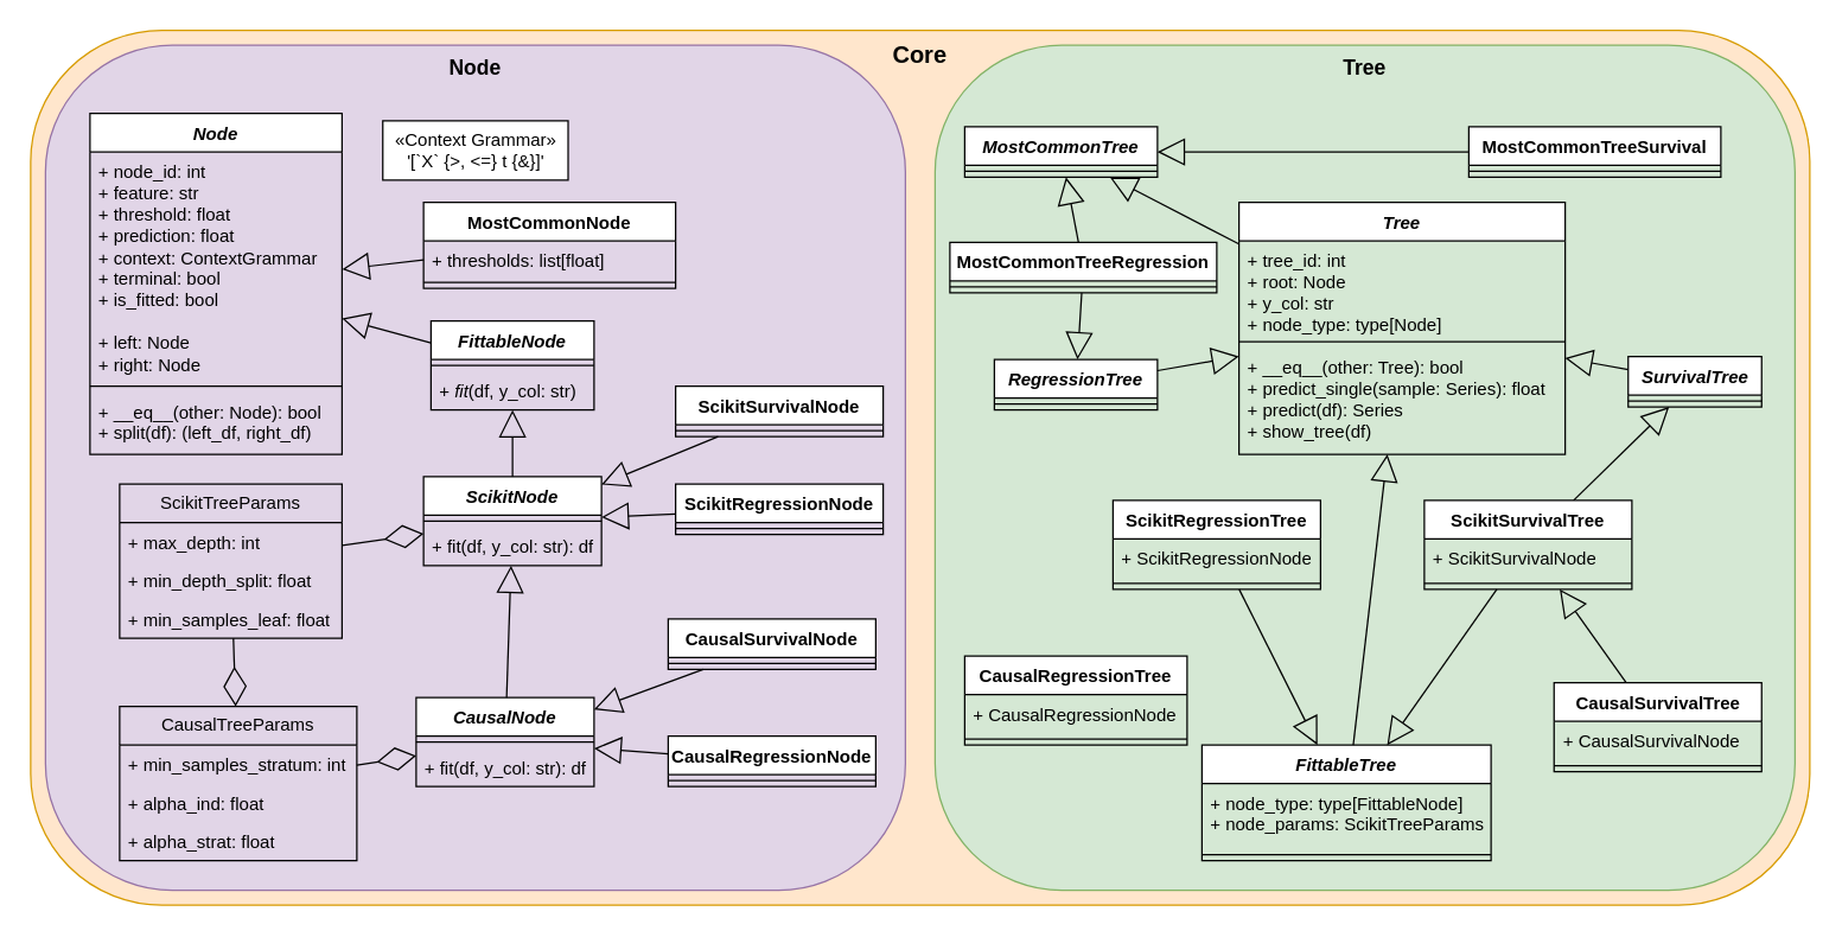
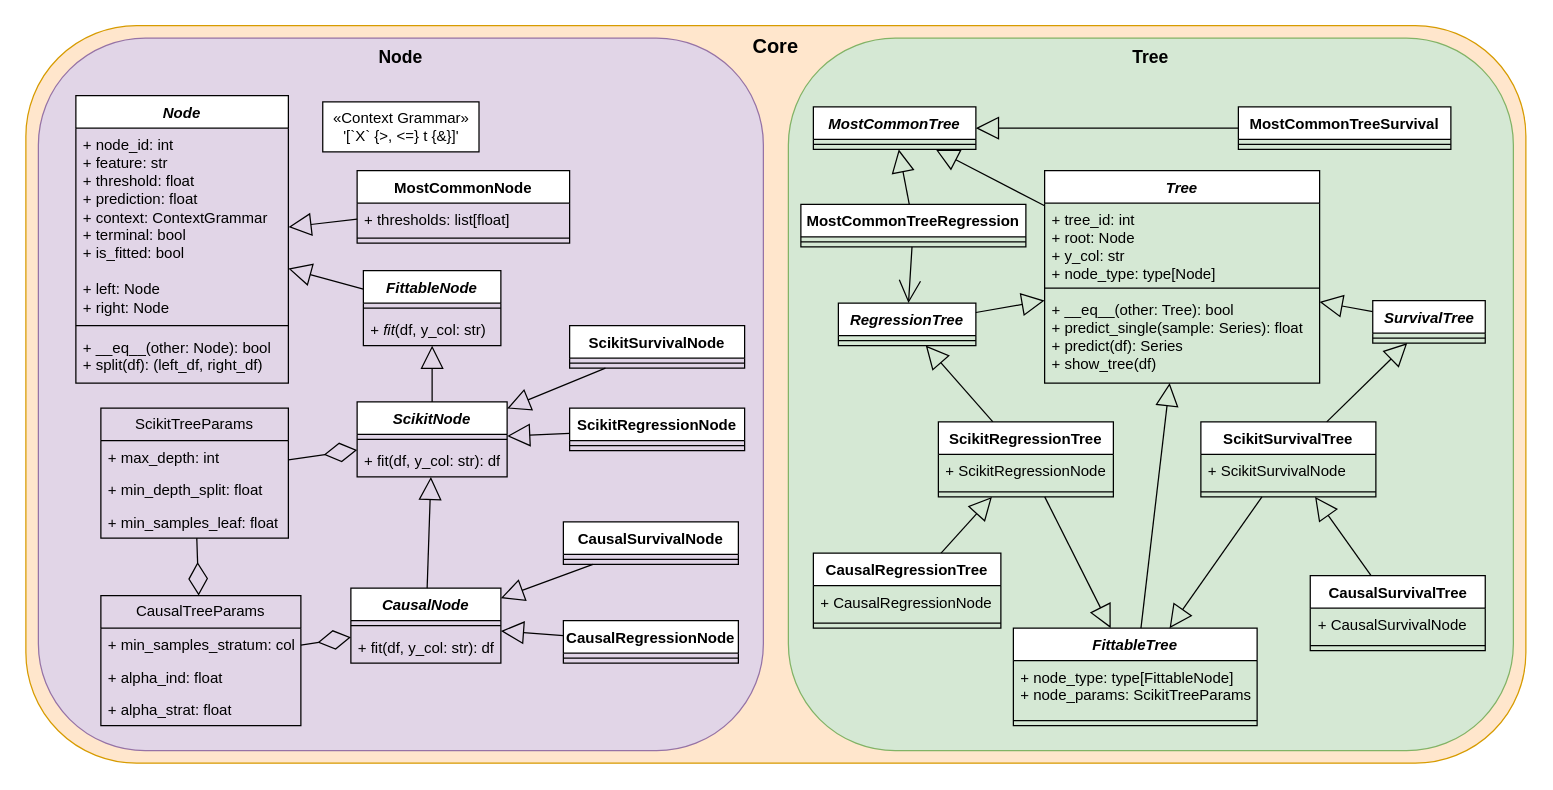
- <mxCell id="74" value="" style="endArrow=block;endSize=16;endFill=0;html=1;" parent="1" source="64" target="60" edge="1"><mxGeometry width="160" relative="1" as="geometry"><mxPoint x="820" y="380" as="sourcePoint" /><mxPoint x="873" y="383" as="targetPoint" /></mxGeometry></mxCell>
+ <mxCell id="74" value="" style="endArrow=open;endSize=16;endFill=0;html=1;" parent="1" source="64" target="60" edge="1"><mxGeometry width="160" relative="1" as="geometry"><mxPoint x="820" y="380" as="sourcePoint" /><mxPoint x="873" y="383" as="targetPoint" /></mxGeometry></mxCell>
+ <mxCell id="72" value="" style="endArrow=block;endSize=16;endFill=0;html=1;" parent="1" source="79" target="60" edge="1"><mxGeometry width="160" relative="1" as="geometry"><mxPoint x="808.81" y="347" as="sourcePoint" /><mxPoint x="860" y="268" as="targetPoint" /></mxGeometry></mxCell>
+ <mxCell id="77" value="" style="endArrow=block;endSize=16;endFill=0;html=1;" parent="1" source="82" target="79" edge="1"><mxGeometry width="160" relative="1" as="geometry"><mxPoint x="711.22" y="451" as="sourcePoint" /><mxPoint x="739" y="286" as="targetPoint" /></mxGeometry></mxCell>
- <mxCell id="24" value="+ min_samples_stratum: int" style="text;strokeColor=none;fillColor=none;align=left;verticalAlign=top;spacingLeft=4;spacingRight=4;overflow=hidden;rotatable=0;points=[[0,0.5],[1,0.5]];portConstraint=eastwest;whiteSpace=wrap;html=1;" parent="23" vertex="1"><mxGeometry y="26" width="160" height="26" as="geometry" /></mxCell>
+ <mxCell id="24" value="+ min_samples_stratum: col" style="text;strokeColor=none;fillColor=none;align=left;verticalAlign=top;spacingLeft=4;spacingRight=4;overflow=hidden;rotatable=0;points=[[0,0.5],[1,0.5]];portConstraint=eastwest;whiteSpace=wrap;html=1;" parent="23" vertex="1"><mxGeometry y="26" width="160" height="26" as="geometry" /></mxCell>
